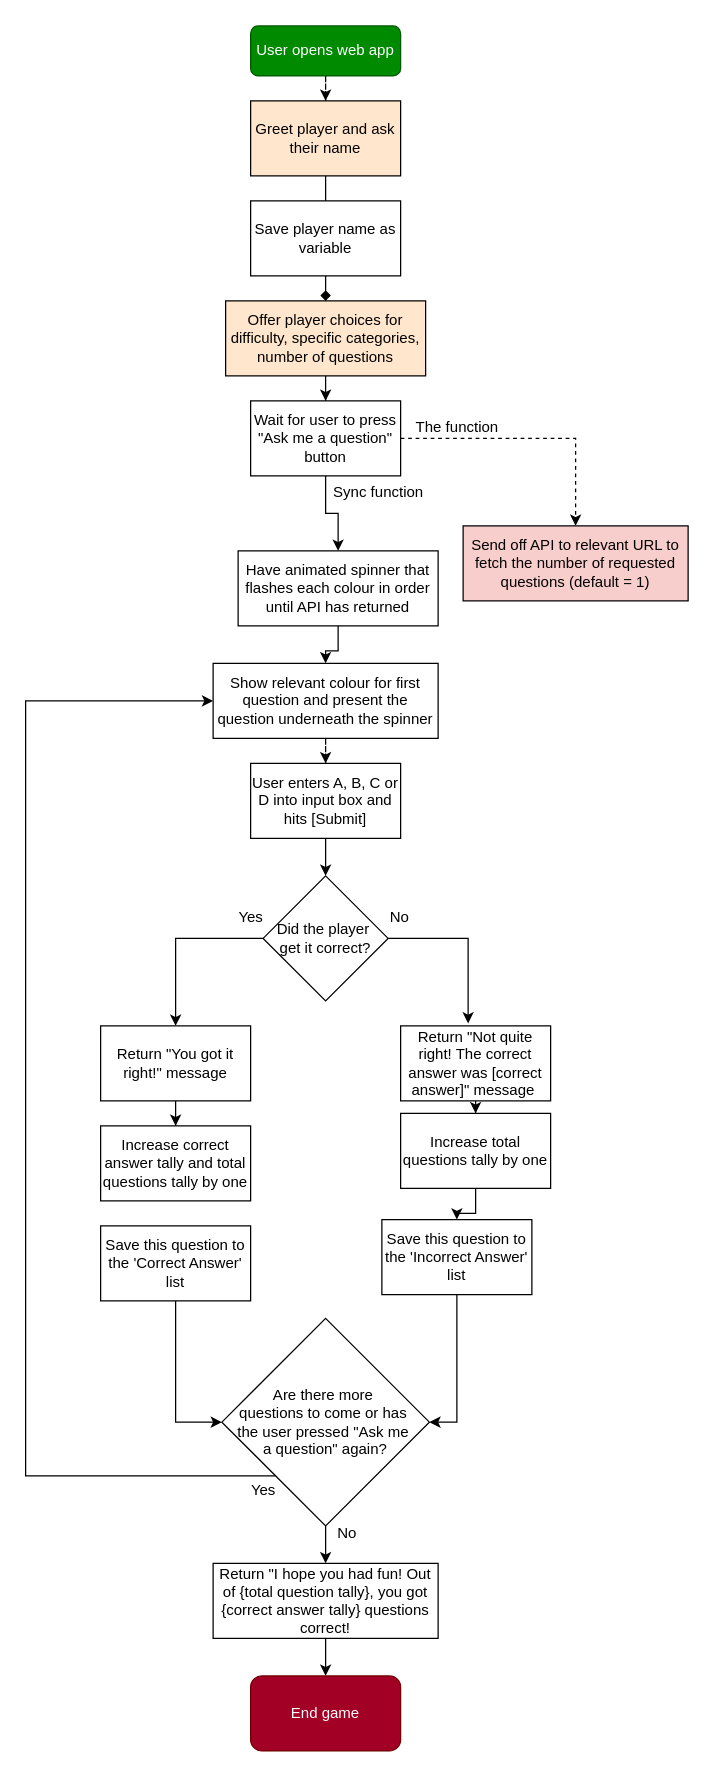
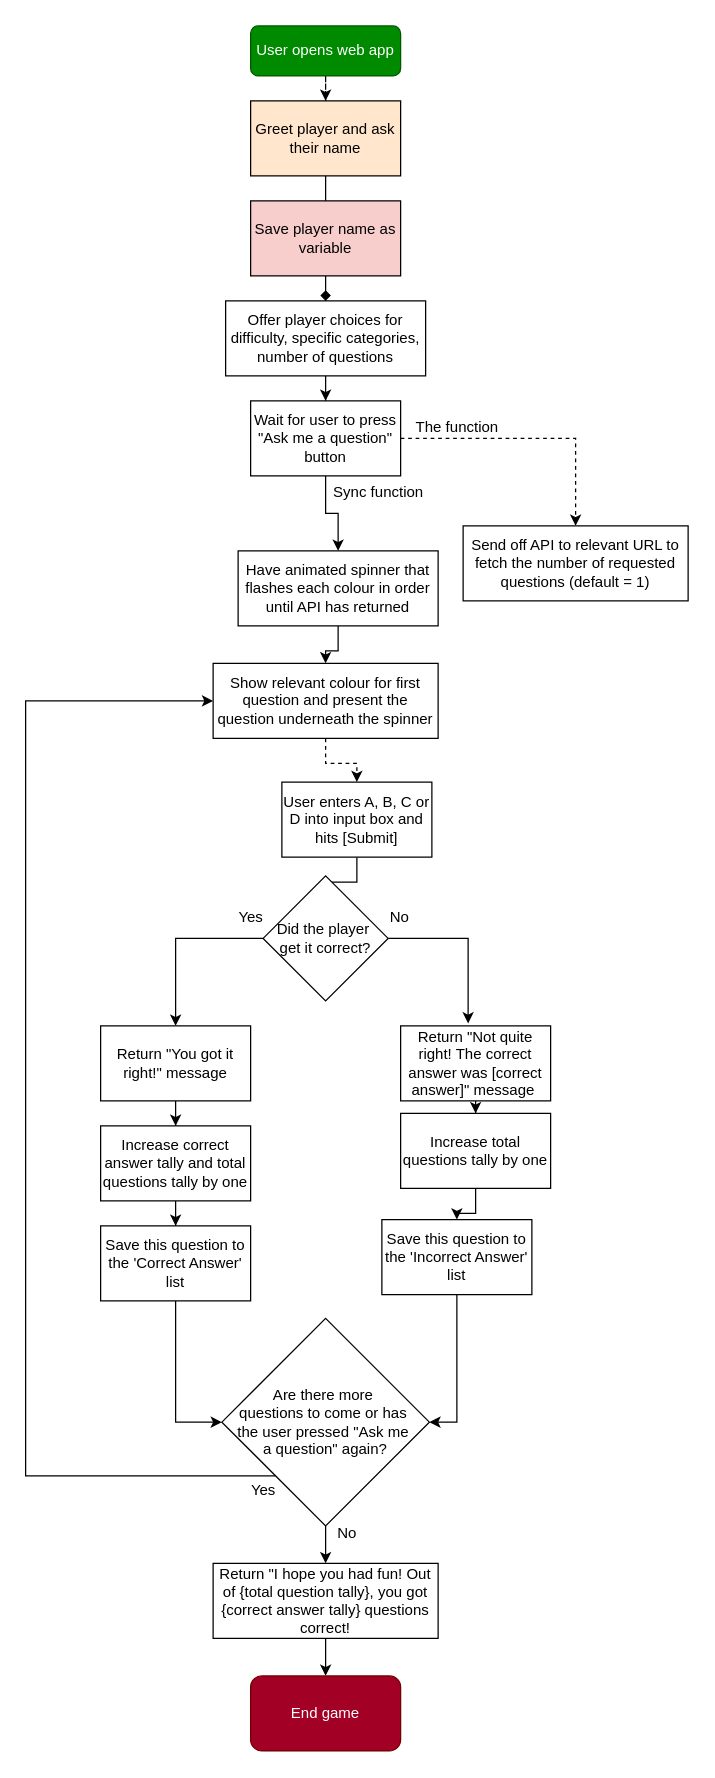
- <mxCell id="33" value="Save player name as variable" style="rounded=0;whiteSpace=wrap;html=1;" vertex="1" parent="1"><mxGeometry x="200" y="160" width="120" height="60" as="geometry" /></mxCell>
+ <mxCell id="33" value="Save player name as variable" style="rounded=0;whiteSpace=wrap;html=1;fillColor=#f8cecc;" vertex="1" parent="1"><mxGeometry x="200" y="160" width="120" height="60" as="geometry" /></mxCell>
- <mxCell id="5" value="Offer player choices for difficulty, specific categories, number of questions" style="rounded=0;whiteSpace=wrap;html=1;fillColor=#ffe6cc;" vertex="1" parent="1"><mxGeometry x="180" y="240" width="160" height="60" as="geometry" /></mxCell>
+ <mxCell id="5" value="Offer player choices for difficulty, specific categories, number of questions" style="rounded=0;whiteSpace=wrap;html=1;" vertex="1" parent="1"><mxGeometry x="180" y="240" width="160" height="60" as="geometry" /></mxCell>
- <mxCell id="9" value="Send off API to relevant URL to fetch the number of requested questions (default = 1)" style="rounded=0;whiteSpace=wrap;html=1;fillColor=#f8cecc;" vertex="1" parent="1"><mxGeometry x="370" y="420" width="180" height="60" as="geometry" /></mxCell>
+ <mxCell id="9" value="Send off API to relevant URL to fetch the number of requested questions (default = 1)" style="rounded=0;whiteSpace=wrap;html=1;" vertex="1" parent="1"><mxGeometry x="370" y="420" width="180" height="60" as="geometry" /></mxCell>
- <mxCell id="15" value="User enters A, B, C or D into input box and hits [Submit]" style="rounded=0;whiteSpace=wrap;html=1;" vertex="1" parent="1"><mxGeometry x="200" y="610" width="120" height="60" as="geometry" /></mxCell>
+ <mxCell id="15" value="User enters A, B, C or D into input box and hits [Submit]" style="rounded=0;whiteSpace=wrap;html=1;" vertex="1" parent="1"><mxGeometry x="225" y="625" width="120" height="60" as="geometry" /></mxCell>
+ <mxCell id="20" style="edgeStyle=orthogonalEdgeStyle;rounded=0;orthogonalLoop=1;jettySize=auto;html=1;entryX=0.5;entryY=0;entryDx=0;entryDy=0;" edge="1" parent="1" source="21" target="23"><mxGeometry relative="1" as="geometry" /></mxCell>
